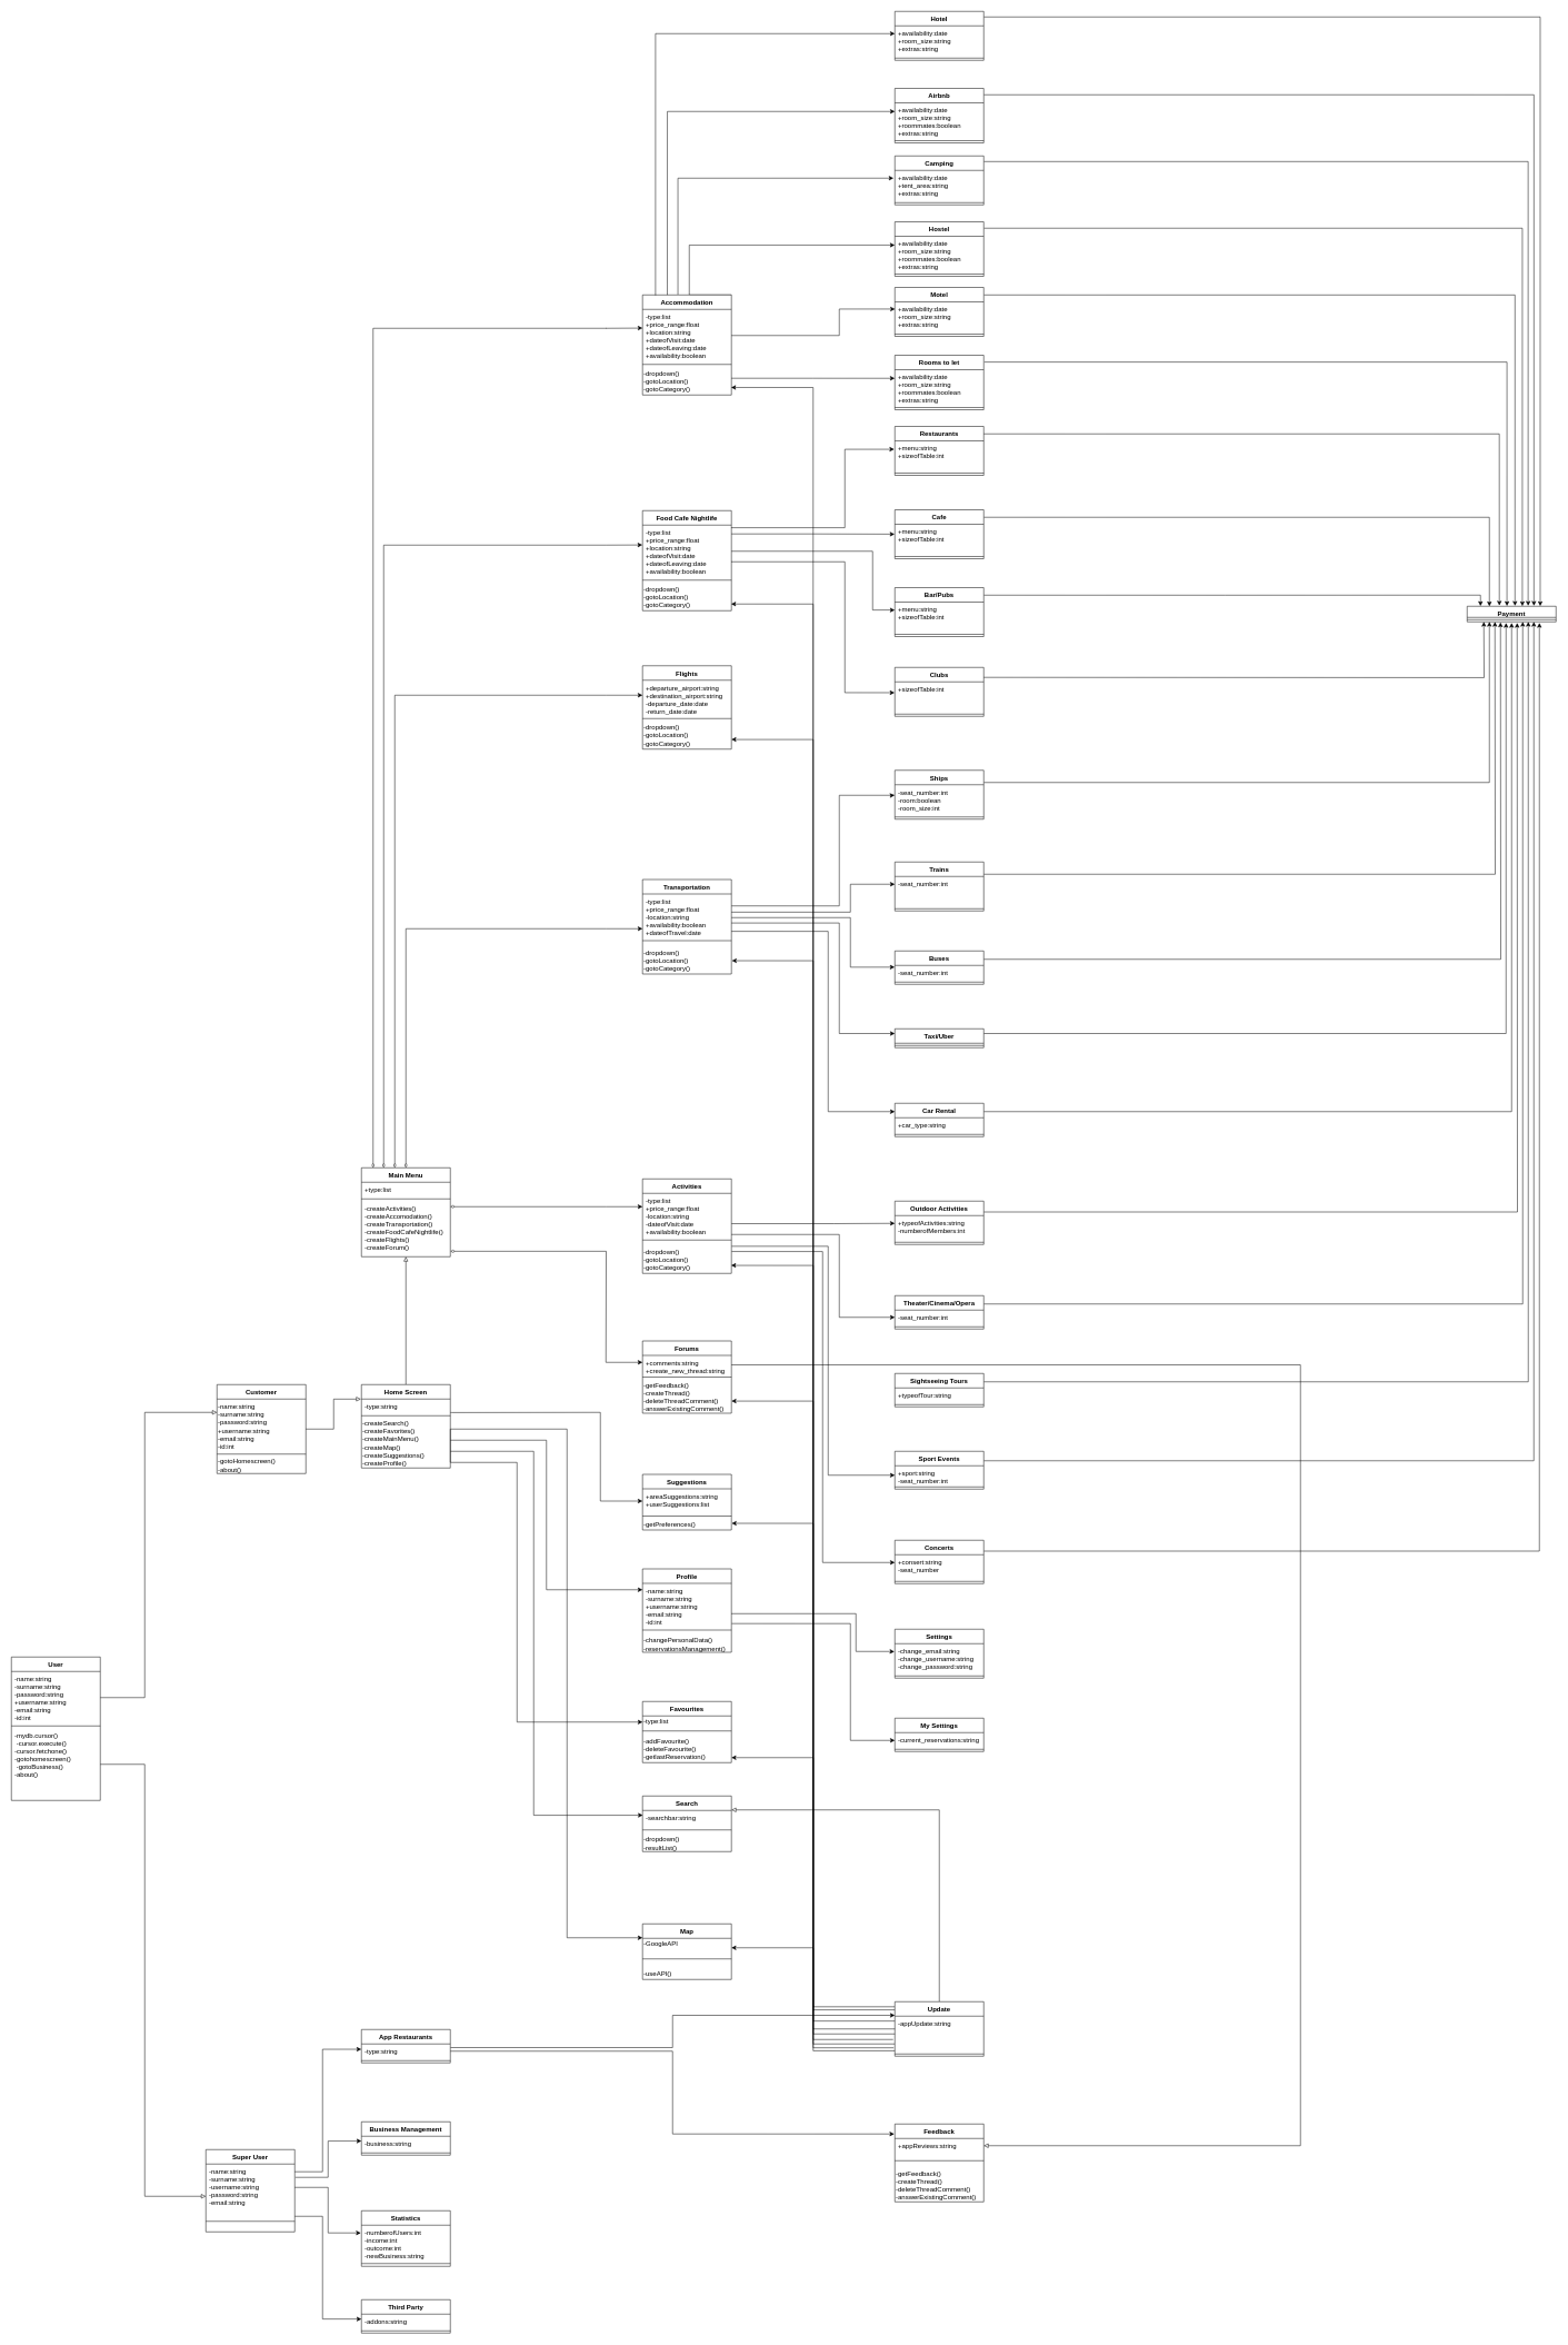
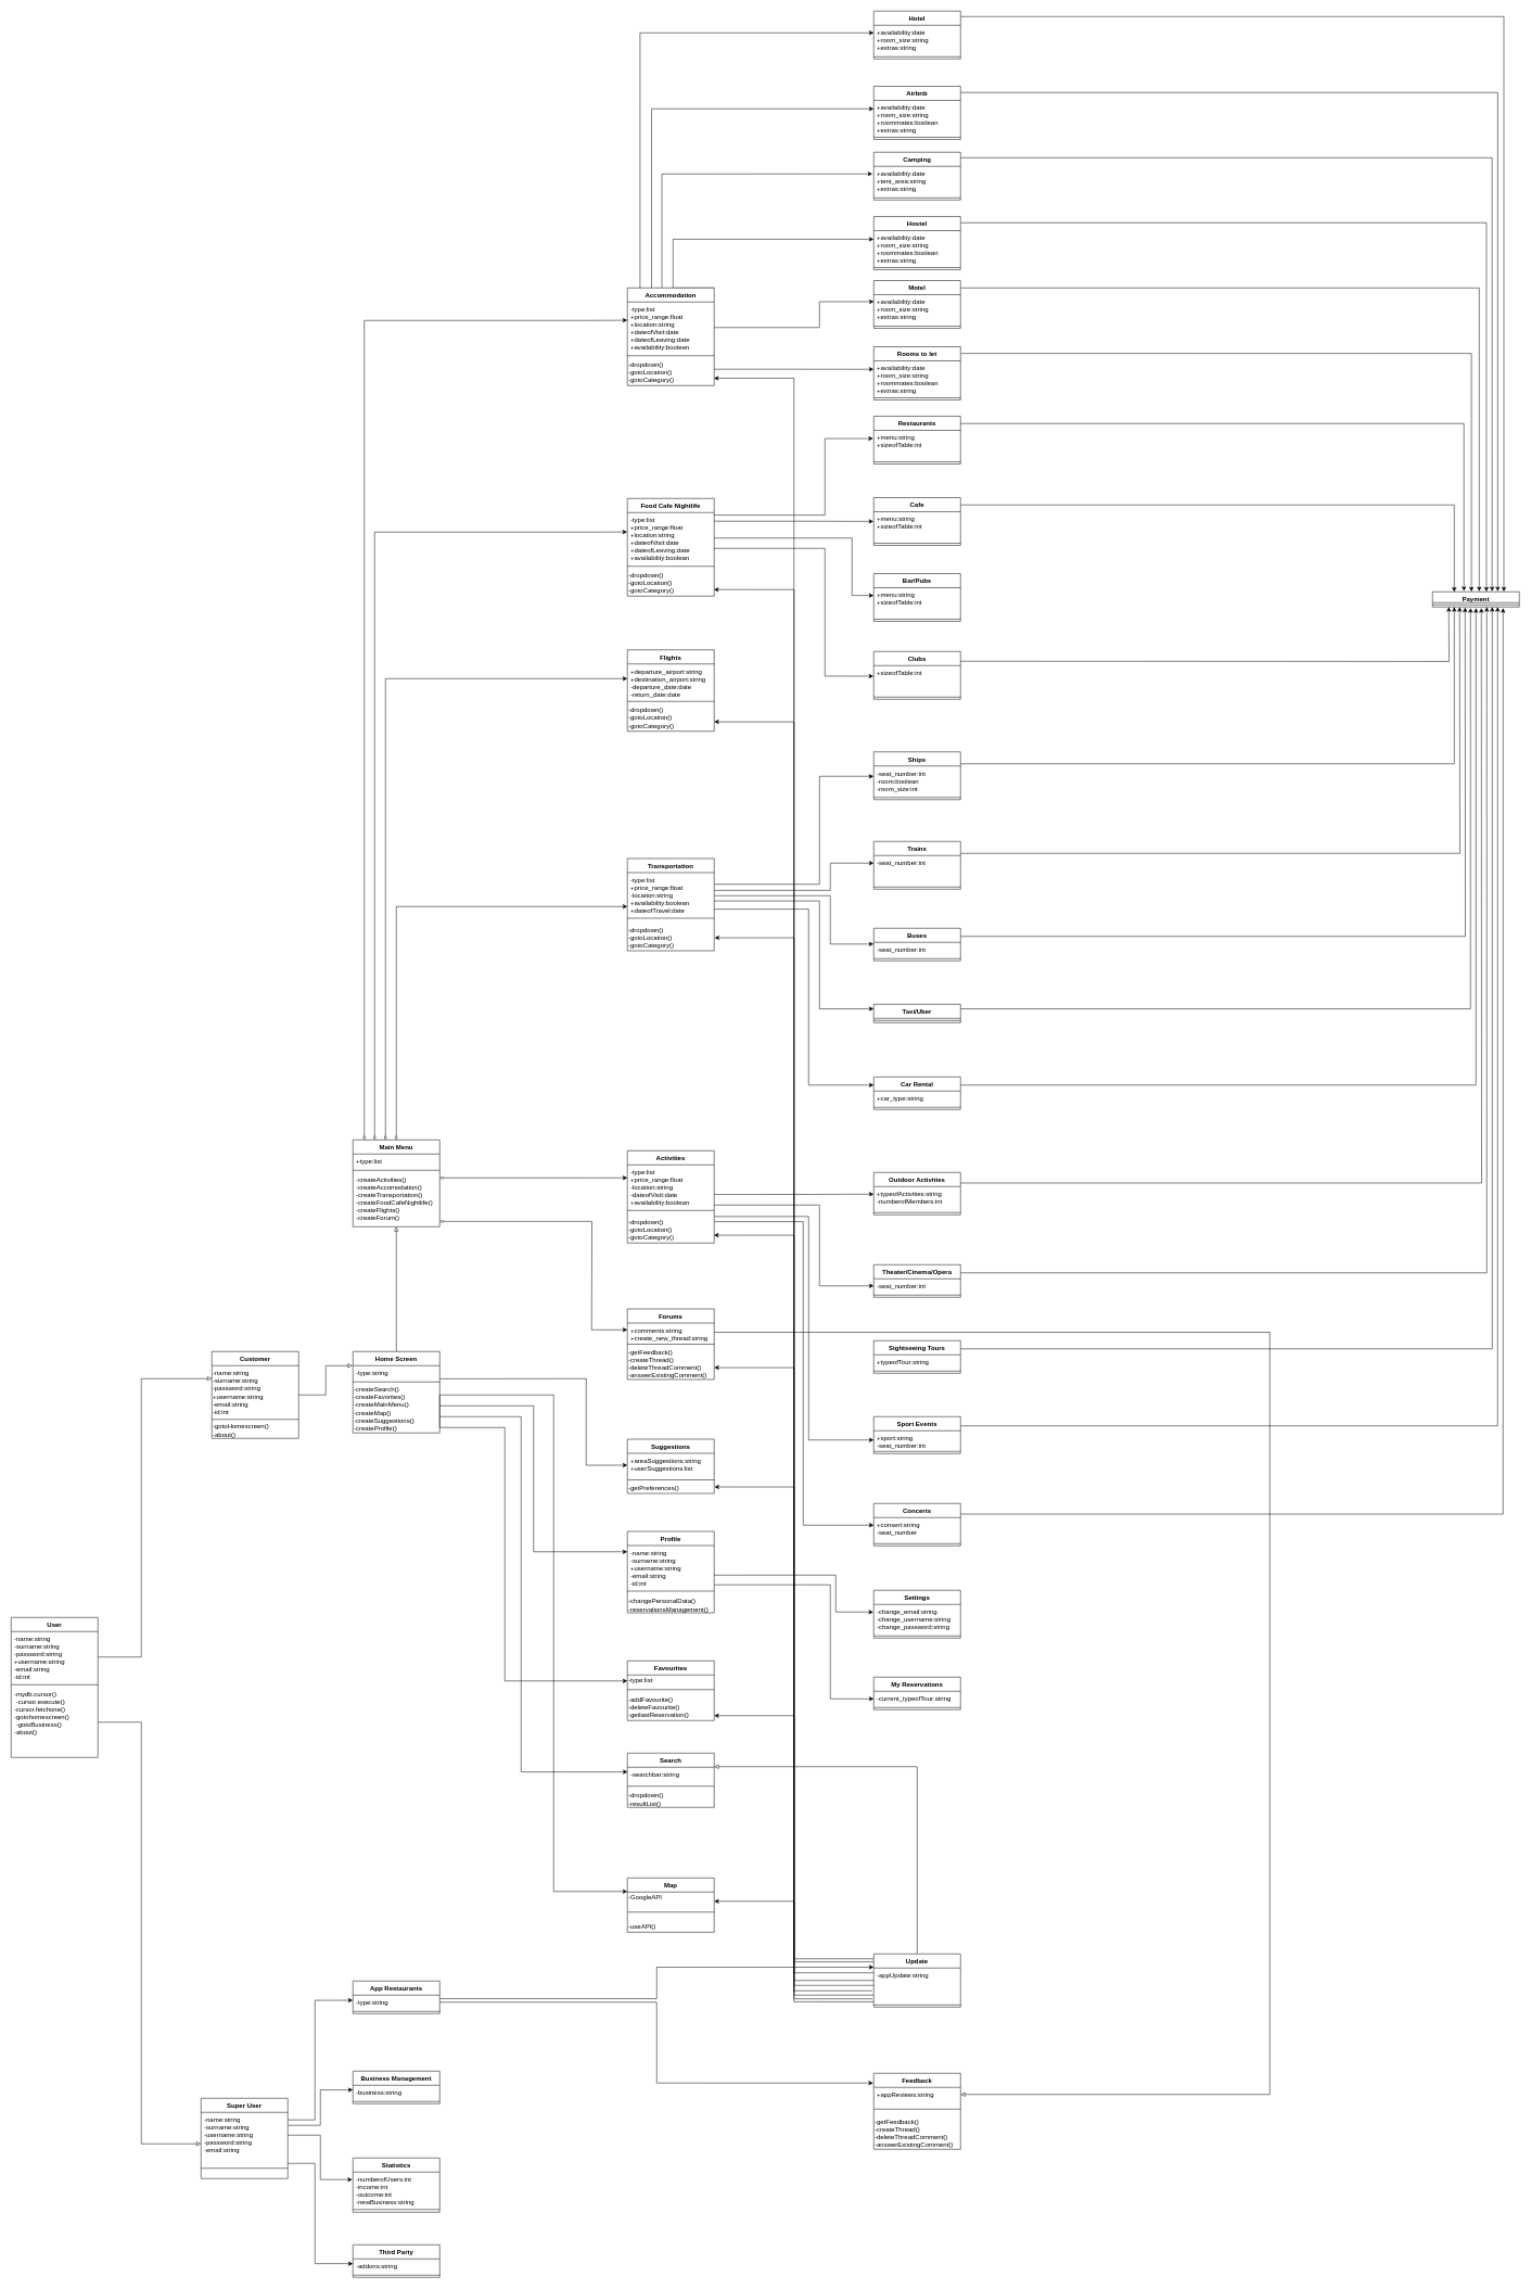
- <mxCell id="132" style="edgeStyle=orthogonalEdgeStyle;rounded=0;orthogonalLoop=1;jettySize=auto;html=1;exitX=1.001;exitY=0.154;exitDx=0;exitDy=0;entryX=0.15;entryY=-0.018;entryDx=0;entryDy=0;entryPerimeter=0;exitPerimeter=0;" parent="1" source="133" target="207" edge="1"><mxGeometry relative="1" as="geometry" /></mxCell>
- <mxCell id="198" value="My Settings" style="swimlane;fontStyle=1;align=center;verticalAlign=top;childLayout=stackLayout;horizontal=1;startSize=26;horizontalStack=0;resizeParent=1;resizeParentMax=0;resizeLast=0;collapsible=1;marginBottom=0;" parent="1" vertex="1"><mxGeometry x="1610" y="3090" width="160" height="60" as="geometry" /></mxCell>
+ <mxCell id="198" value="My Reservations" style="swimlane;fontStyle=1;align=center;verticalAlign=top;childLayout=stackLayout;horizontal=1;startSize=26;horizontalStack=0;resizeParent=1;resizeParentMax=0;resizeLast=0;collapsible=1;marginBottom=0;" parent="1" vertex="1"><mxGeometry x="1610" y="3090" width="160" height="60" as="geometry" /></mxCell>
- <mxCell id="199" value="-current_reservations:string" style="text;strokeColor=none;fillColor=none;align=left;verticalAlign=top;spacingLeft=4;spacingRight=4;overflow=hidden;rotatable=0;points=[[0,0.5],[1,0.5]];portConstraint=eastwest;" parent="198" vertex="1"><mxGeometry y="26" width="160" height="26" as="geometry" /></mxCell>
+ <mxCell id="199" value="-current_typeofTour:string" style="text;strokeColor=none;fillColor=none;align=left;verticalAlign=top;spacingLeft=4;spacingRight=4;overflow=hidden;rotatable=0;points=[[0,0.5],[1,0.5]];portConstraint=eastwest;" parent="198" vertex="1"><mxGeometry y="26" width="160" height="26" as="geometry" /></mxCell>
